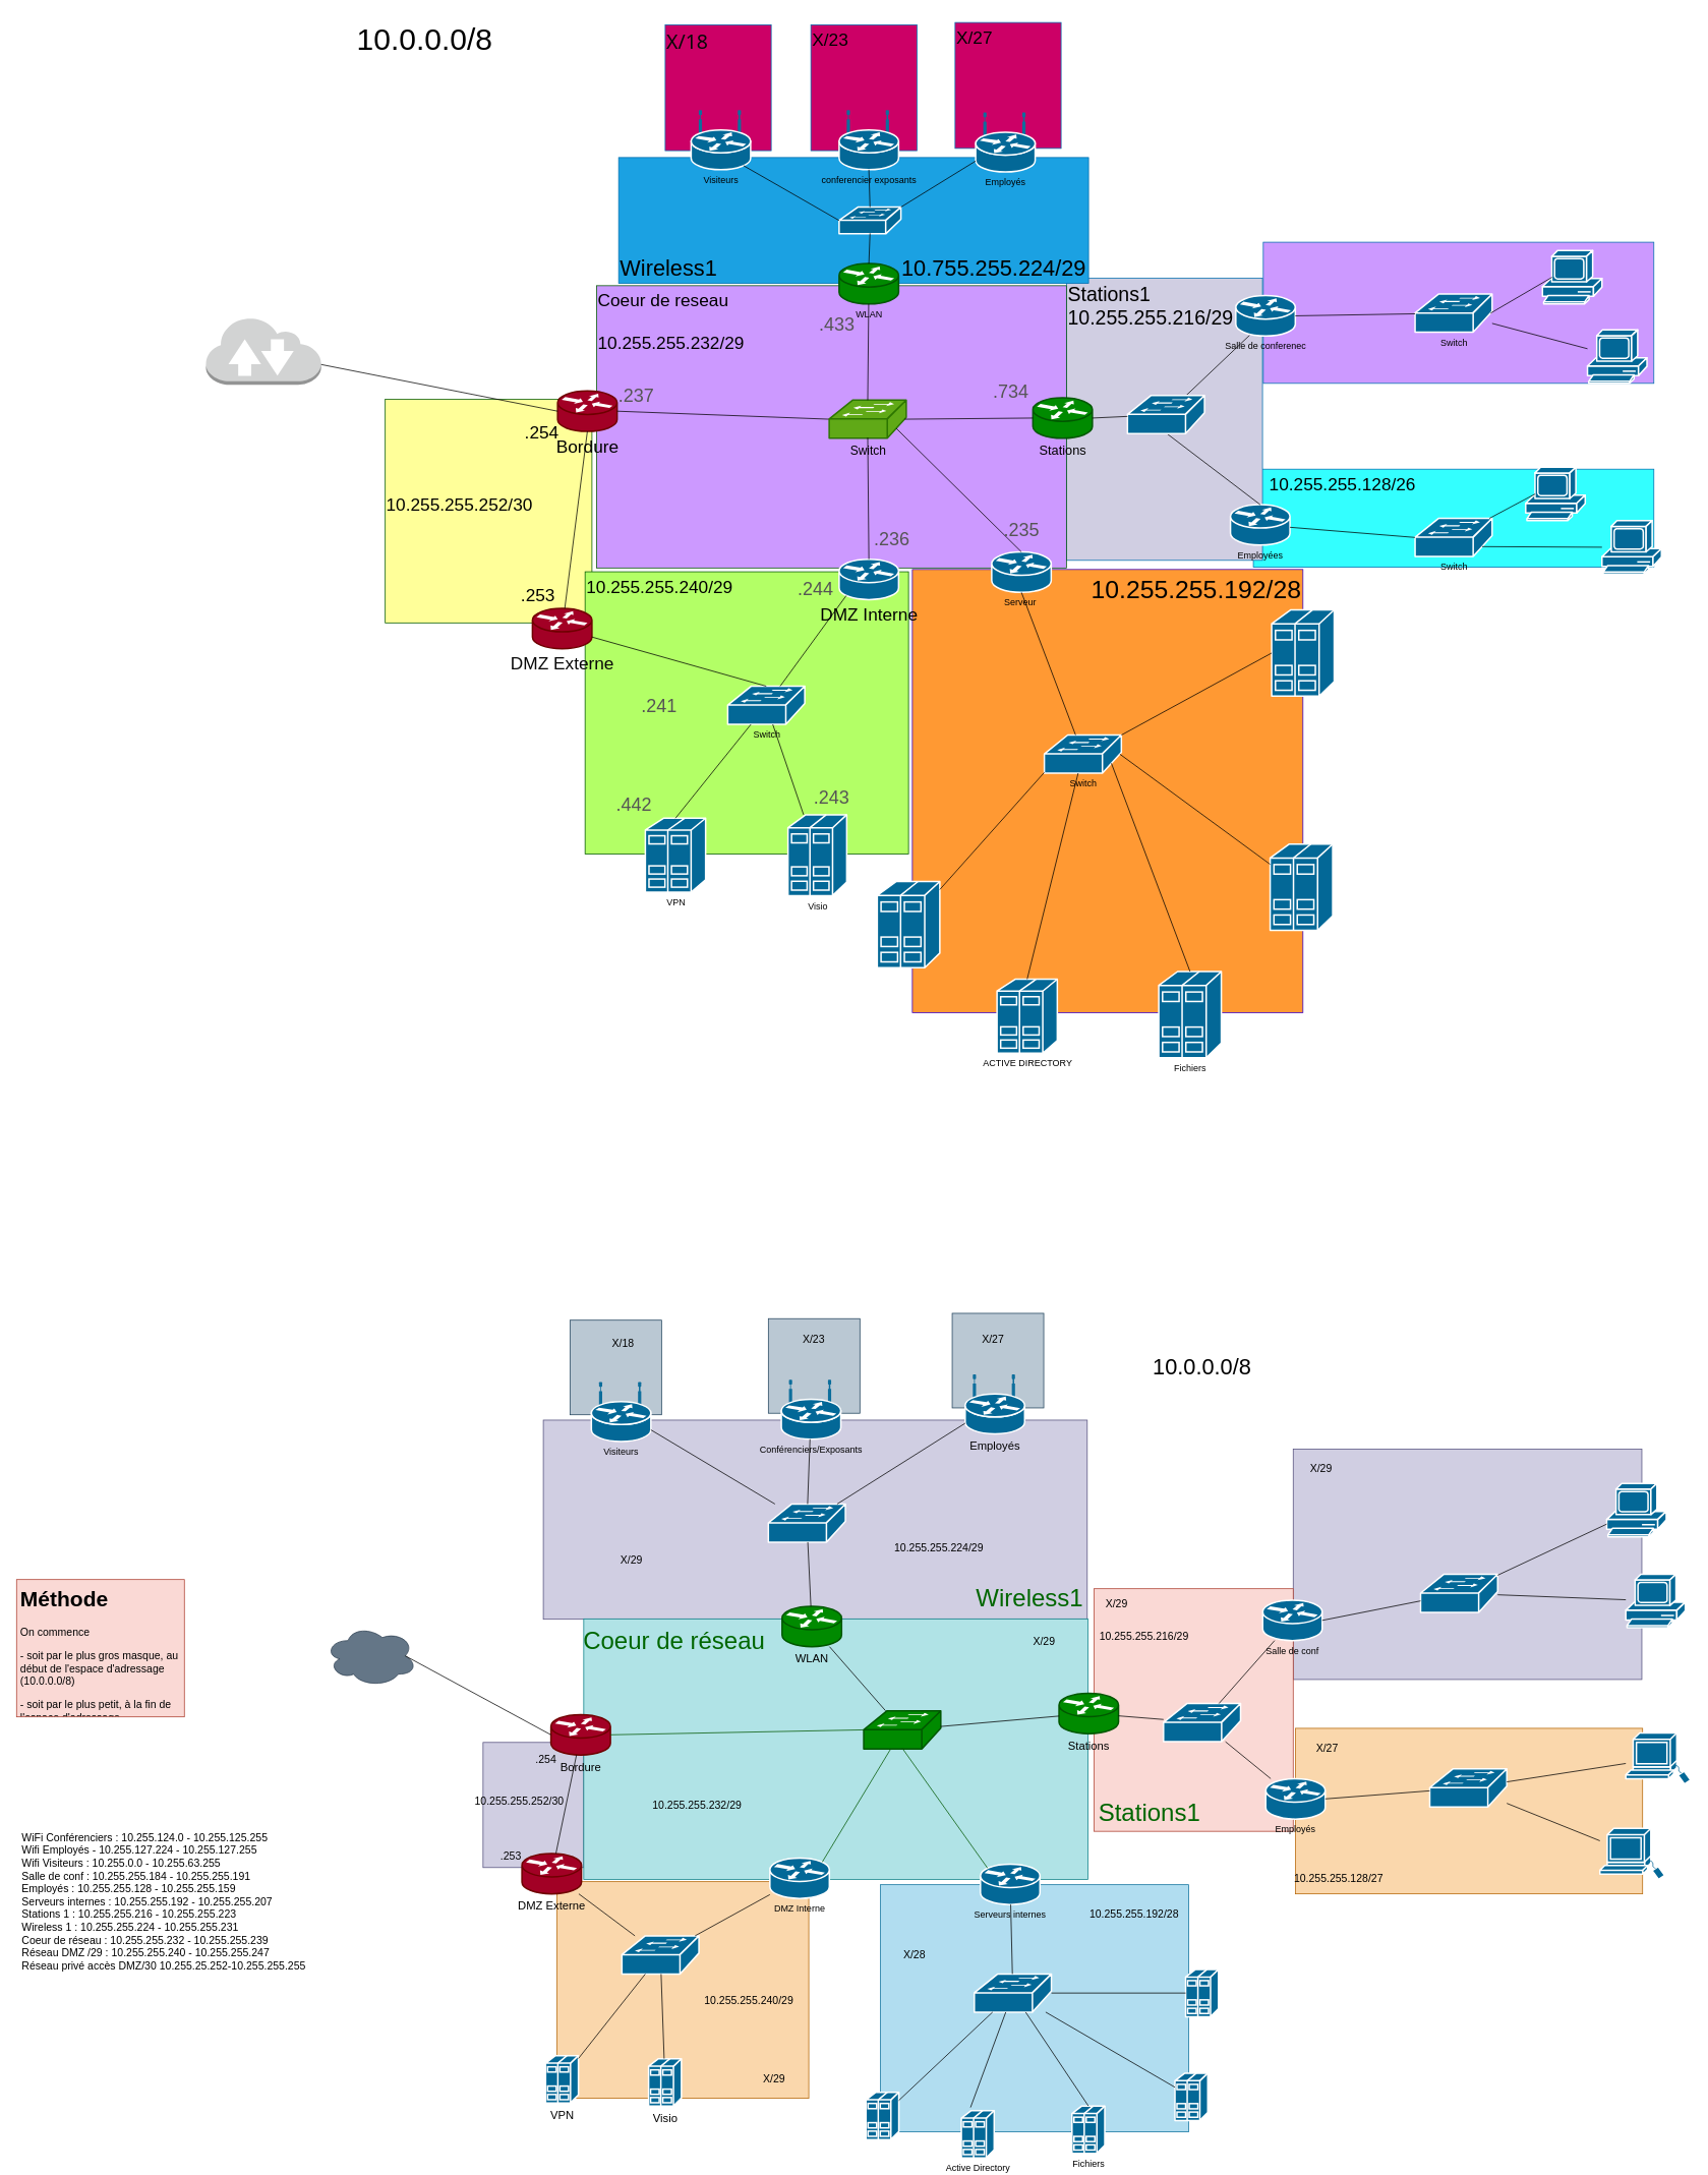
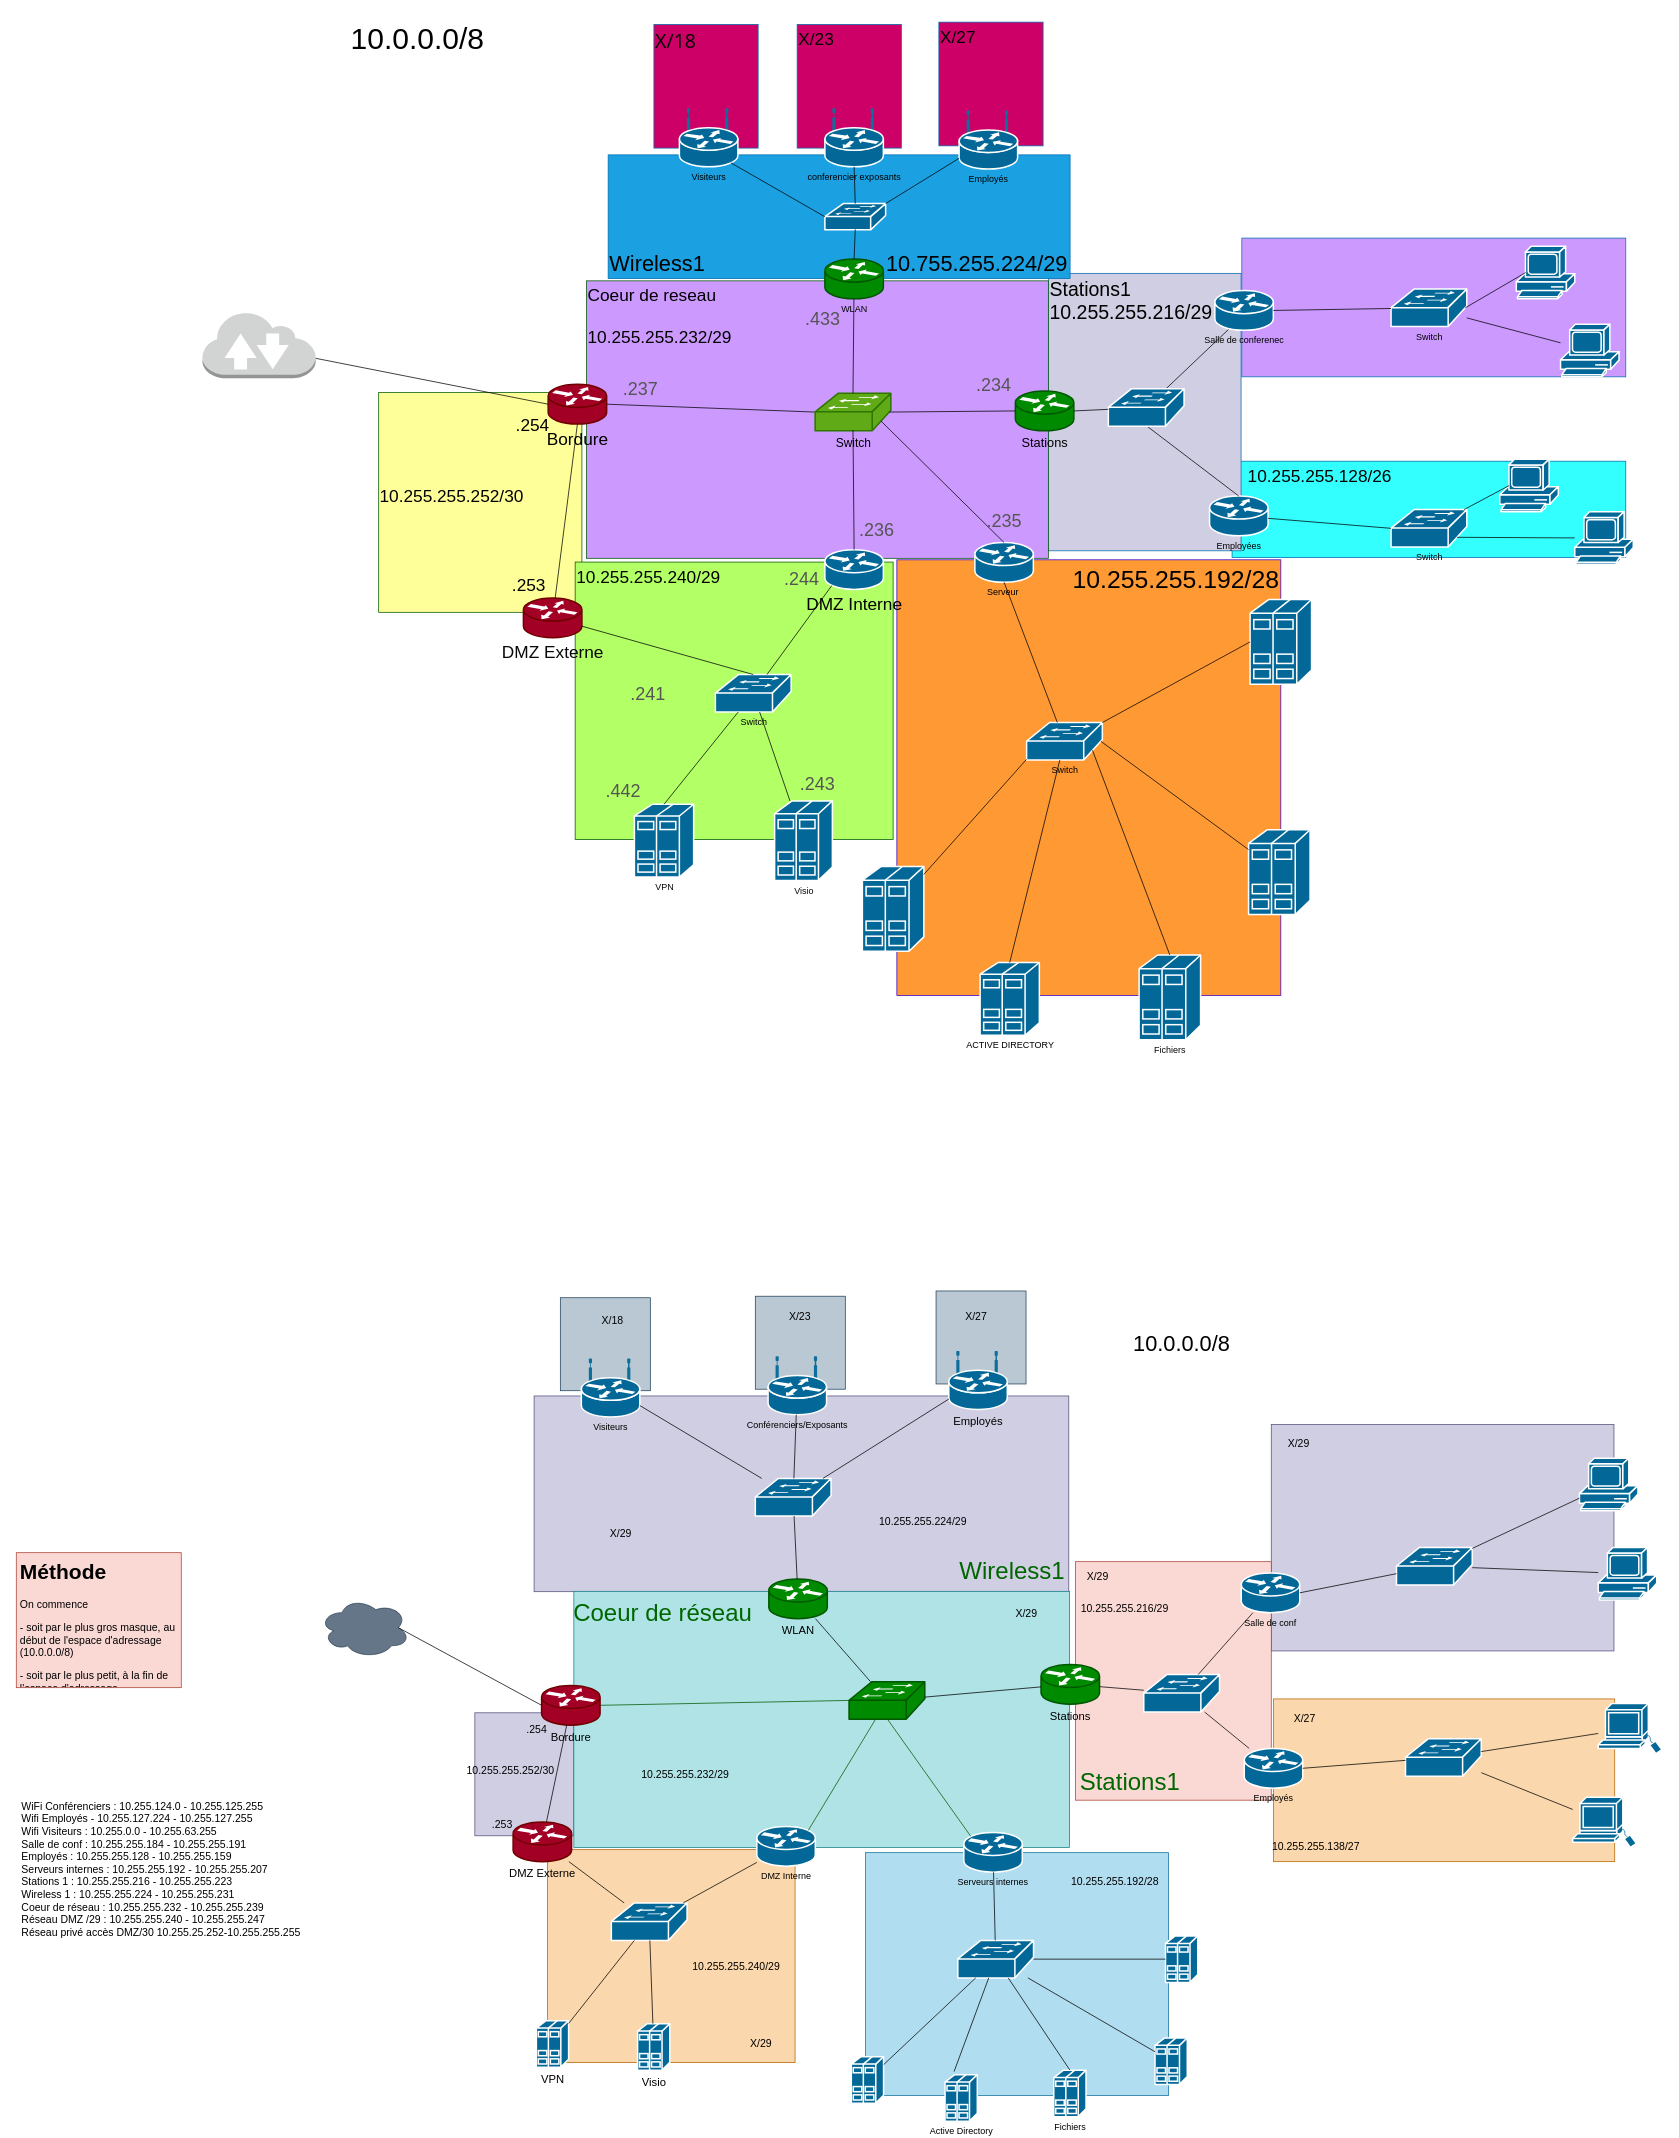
- <mxCell id="78" value="&lt;span style=&quot;color: rgb(85, 85, 85); font-family: Poppins, sans-serif; font-style: normal; font-variant-ligatures: normal; font-variant-caps: normal; font-weight: 400; letter-spacing: normal; orphans: 2; text-align: start; text-indent: 0px; text-transform: none; widows: 2; word-spacing: 0px; -webkit-text-stroke-width: 0px; text-decoration-thickness: initial; text-decoration-style: initial; text-decoration-color: initial; float: none; display: inline !important;&quot;&gt;&lt;font style=&quot;font-size: 24px;&quot;&gt;.734&lt;/font&gt;&lt;/span&gt;" style="text;whiteSpace=wrap;html=1;fontSize=26;fontColor=#000000;labelBackgroundColor=none;" vertex="1" parent="1"><mxGeometry x="1299.001" y="490.004" width="55" height="53" as="geometry" /></mxCell>
+ <mxCell id="78" value="&lt;span style=&quot;color: rgb(85, 85, 85); font-family: Poppins, sans-serif; font-style: normal; font-variant-ligatures: normal; font-variant-caps: normal; font-weight: 400; letter-spacing: normal; orphans: 2; text-align: start; text-indent: 0px; text-transform: none; widows: 2; word-spacing: 0px; -webkit-text-stroke-width: 0px; text-decoration-thickness: initial; text-decoration-style: initial; text-decoration-color: initial; float: none; display: inline !important;&quot;&gt;&lt;font style=&quot;font-size: 24px;&quot;&gt;.234&lt;/font&gt;&lt;/span&gt;" style="text;whiteSpace=wrap;html=1;fontSize=26;fontColor=#000000;labelBackgroundColor=none;" vertex="1" parent="1"><mxGeometry x="1299.001" y="490.004" width="55" height="53" as="geometry" /></mxCell>
- <mxCell id="81" value="&lt;span style=&quot;color: rgb(85, 85, 85); font-family: Poppins, sans-serif; font-style: normal; font-variant-ligatures: normal; font-variant-caps: normal; font-weight: 400; letter-spacing: normal; orphans: 2; text-align: start; text-indent: 0px; text-transform: none; widows: 2; word-spacing: 0px; -webkit-text-stroke-width: 0px; text-decoration-thickness: initial; text-decoration-style: initial; text-decoration-color: initial; float: none; display: inline !important;&quot;&gt;&lt;font style=&quot;font-size: 24px;&quot;&gt;.237&lt;/font&gt;&lt;/span&gt;" style="text;whiteSpace=wrap;html=1;fontSize=26;fontColor=#000000;labelBackgroundColor=none;" vertex="1" parent="1"><mxGeometry x="808.001" y="496.004" width="55" height="53" as="geometry" /></mxCell>
+ <mxCell id="81" value="&lt;span style=&quot;color: rgb(85, 85, 85); font-family: Poppins, sans-serif; font-style: normal; font-variant-ligatures: normal; font-variant-caps: normal; font-weight: 400; letter-spacing: normal; orphans: 2; text-align: start; text-indent: 0px; text-transform: none; widows: 2; word-spacing: 0px; -webkit-text-stroke-width: 0px; text-decoration-thickness: initial; text-decoration-style: initial; text-decoration-color: initial; float: none; display: inline !important;&quot;&gt;&lt;font style=&quot;font-size: 24px;&quot;&gt;.237&lt;/font&gt;&lt;/span&gt;" style="text;whiteSpace=wrap;html=1;fontSize=26;fontColor=#000000;labelBackgroundColor=none;" vertex="1" parent="1"><mxGeometry x="828.001" y="496.004" width="55" height="53" as="geometry" /></mxCell>
- <mxCell id="182" value="10.255.255.128/27" style="text;html=1;strokeColor=none;fillColor=none;align=center;verticalAlign=middle;whiteSpace=wrap;rounded=0;fontSize=14;fontColor=#000000;" vertex="1" parent="1"><mxGeometry x="1724.25" y="2446.5" width="60" height="30" as="geometry" /></mxCell>
+ <mxCell id="182" value="10.255.255.138/27" style="text;html=1;strokeColor=none;fillColor=none;align=center;verticalAlign=middle;whiteSpace=wrap;rounded=0;fontSize=14;fontColor=#000000;" vertex="1" parent="1"><mxGeometry x="1724.25" y="2446.5" width="60" height="30" as="geometry" /></mxCell>
- <mxCell id="169" value="X/28" style="text;html=1;strokeColor=none;fillColor=none;align=center;verticalAlign=middle;whiteSpace=wrap;rounded=0;fontSize=14;fontColor=#000000;" vertex="1" parent="1"><mxGeometry x="1168.25" y="2547" width="60" height="30" as="geometry" /></mxCell>
